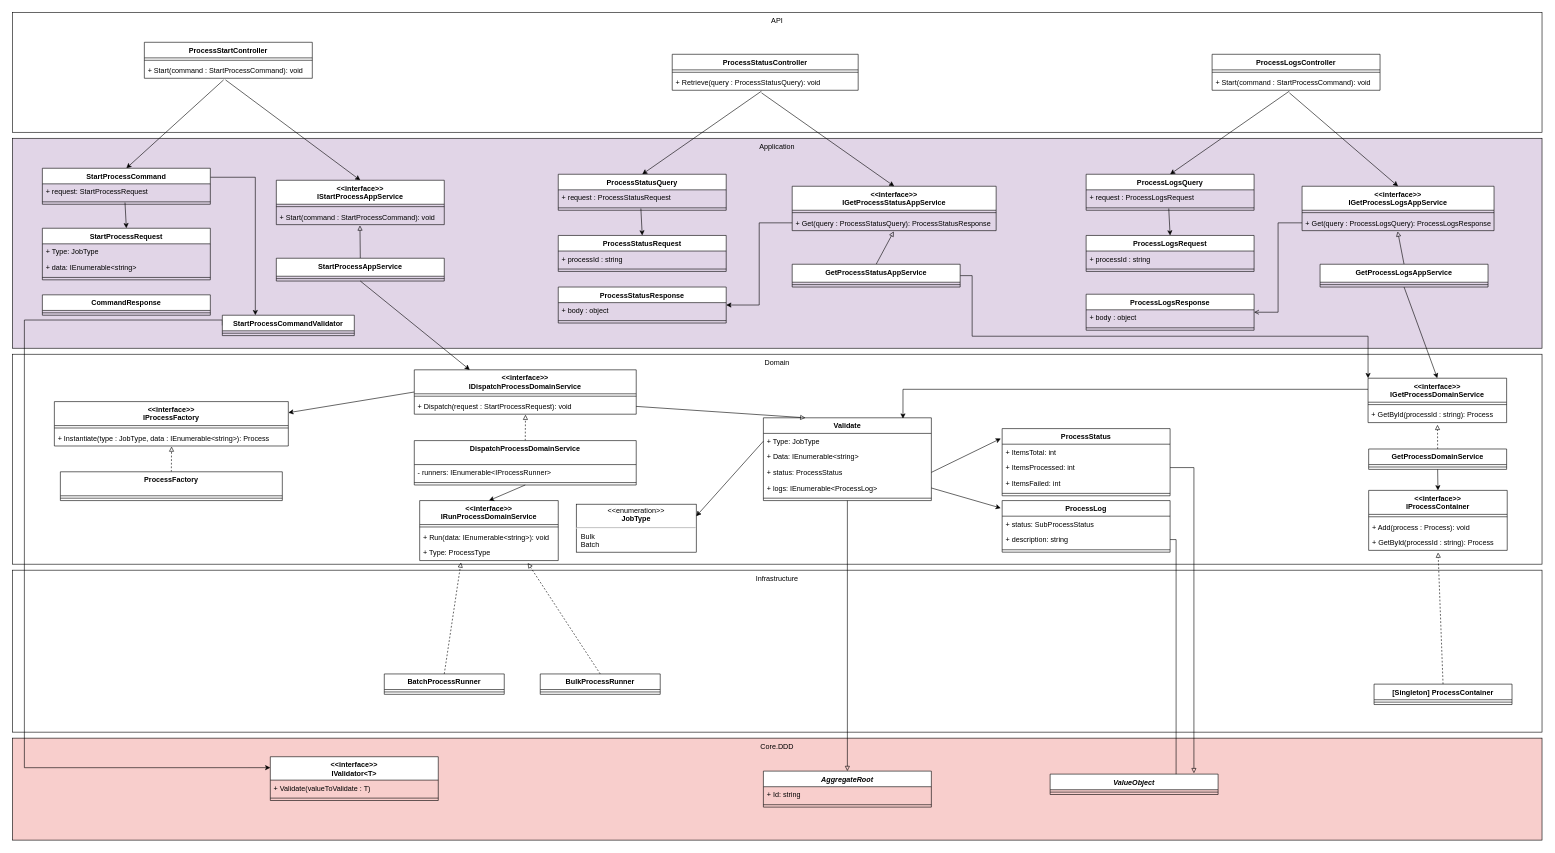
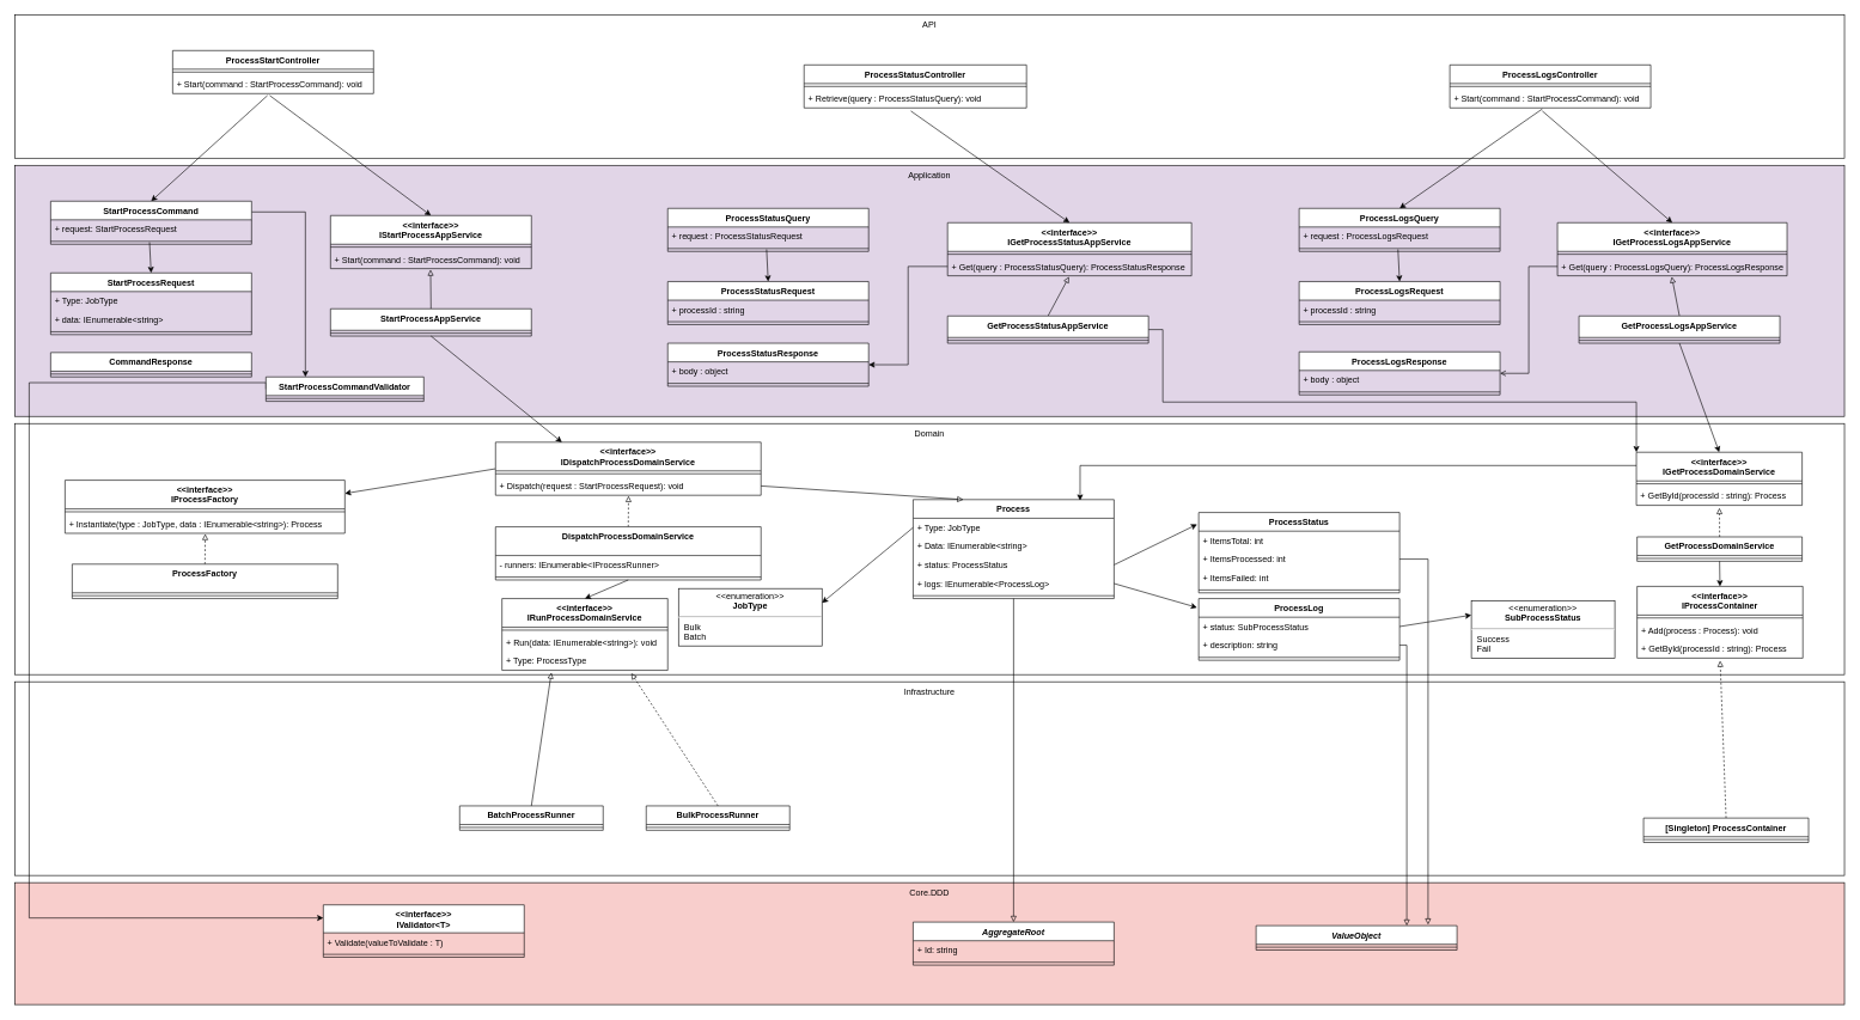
- <mxCell id="16" style="edgeStyle=none;rounded=0;orthogonalLoop=1;jettySize=auto;html=1;exitX=0.48;exitY=1.055;exitDx=0;exitDy=0;entryX=0.5;entryY=0;entryDx=0;entryDy=0;endArrow=classic;endFill=1;strokeWidth=1;exitPerimeter=0;" parent="1" source="19" target="88" edge="1"><mxGeometry relative="1" as="geometry" /></mxCell>
- <mxCell id="23" value="Validate" style="swimlane;fontStyle=1;align=center;verticalAlign=top;childLayout=stackLayout;horizontal=1;startSize=26;horizontalStack=0;resizeParent=1;resizeParentMax=0;resizeLast=0;collapsible=1;marginBottom=0;" parent="1" vertex="1"><mxGeometry x="1272" y="696" width="280" height="138" as="geometry" /></mxCell>
+ <mxCell id="23" value="Process" style="swimlane;fontStyle=1;align=center;verticalAlign=top;childLayout=stackLayout;horizontal=1;startSize=26;horizontalStack=0;resizeParent=1;resizeParentMax=0;resizeLast=0;collapsible=1;marginBottom=0;" parent="1" vertex="1"><mxGeometry x="1272" y="696" width="280" height="138" as="geometry" /></mxCell>
+ <mxCell id="73" style="edgeStyle=none;rounded=0;orthogonalLoop=1;jettySize=auto;html=1;exitX=1;exitY=0.5;exitDx=0;exitDy=0;entryX=0;entryY=0.25;entryDx=0;entryDy=0;endArrow=classic;endFill=1;strokeWidth=1;" parent="1" source="69" target="72" edge="1"><mxGeometry relative="1" as="geometry" /></mxCell>
+ <mxCell id="72" value="&lt;p style=&quot;margin: 0px ; margin-top: 4px ; text-align: center&quot;&gt;&amp;lt;&amp;lt;enumeration&amp;gt;&amp;gt;&lt;br&gt;&lt;b&gt;SubProcessStatus&lt;/b&gt;&lt;/p&gt;&lt;hr&gt;&lt;p style=&quot;margin: 0px ; margin-left: 8px ; text-align: left&quot;&gt;Success&lt;br&gt;Fail&lt;/p&gt;" style="shape=rect;html=1;overflow=fill;whiteSpace=wrap;" parent="1" vertex="1"><mxGeometry x="2050" y="837" width="200" height="80" as="geometry" /></mxCell>
- <mxCell id="29" value="&lt;p style=&quot;margin: 0px ; margin-top: 4px ; text-align: center&quot;&gt;&amp;lt;&amp;lt;enumeration&amp;gt;&amp;gt;&lt;br&gt;&lt;b&gt;JobType&lt;/b&gt;&lt;/p&gt;&lt;hr&gt;&lt;p style=&quot;margin: 0px ; margin-left: 8px ; text-align: left&quot;&gt;Bulk&lt;br&gt;Batch&lt;/p&gt;" style="shape=rect;html=1;overflow=fill;whiteSpace=wrap;" parent="1" vertex="1"><mxGeometry x="960" y="840" width="200" height="80" as="geometry" /></mxCell>
+ <mxCell id="29" value="&lt;p style=&quot;margin: 0px ; margin-top: 4px ; text-align: center&quot;&gt;&amp;lt;&amp;lt;enumeration&amp;gt;&amp;gt;&lt;br&gt;&lt;b&gt;JobType&lt;/b&gt;&lt;/p&gt;&lt;hr&gt;&lt;p style=&quot;margin: 0px ; margin-left: 8px ; text-align: left&quot;&gt;Bulk&lt;br&gt;Batch&lt;/p&gt;" style="shape=rect;html=1;overflow=fill;whiteSpace=wrap;" parent="1" vertex="1"><mxGeometry x="945" y="820" width="200" height="80" as="geometry" /></mxCell>
- <mxCell id="43" style="edgeStyle=none;rounded=0;orthogonalLoop=1;jettySize=auto;html=1;exitX=0.5;exitY=0;exitDx=0;exitDy=0;endArrow=block;endFill=0;strokeWidth=1;dashed=1;entryX=0.298;entryY=1.121;entryDx=0;entryDy=0;entryPerimeter=0;" parent="1" source="44" target="38" edge="1"><mxGeometry relative="1" as="geometry" /></mxCell>
+ <mxCell id="43" style="edgeStyle=none;rounded=0;orthogonalLoop=1;jettySize=auto;html=1;exitX=0.5;exitY=0;exitDx=0;exitDy=0;endArrow=block;endFill=0;strokeWidth=1;dashed=0;entryX=0.298;entryY=1.121;entryDx=0;entryDy=0;entryPerimeter=0;" parent="1" source="44" target="38" edge="1"><mxGeometry relative="1" as="geometry" /></mxCell>
- <mxCell id="134" style="edgeStyle=orthogonalEdgeStyle;rounded=0;orthogonalLoop=1;jettySize=auto;html=1;exitX=1;exitY=0.5;exitDx=0;exitDy=0;entryX=0.75;entryY=0;entryDx=0;entryDy=0;endArrow=none;endFill=0;strokeWidth=1;" parent="1" source="70" target="126" edge="1"><mxGeometry relative="1" as="geometry"><Array as="points"><mxPoint x="1960" y="899" /></Array></mxGeometry></mxCell>
+ <mxCell id="134" style="edgeStyle=orthogonalEdgeStyle;rounded=0;orthogonalLoop=1;jettySize=auto;html=1;exitX=1;exitY=0.5;exitDx=0;exitDy=0;entryX=0.75;entryY=0;entryDx=0;entryDy=0;endArrow=block;endFill=0;strokeWidth=1;" parent="1" source="70" target="126" edge="1"><mxGeometry relative="1" as="geometry"><Array as="points"><mxPoint x="1960" y="899" /></Array></mxGeometry></mxCell>
